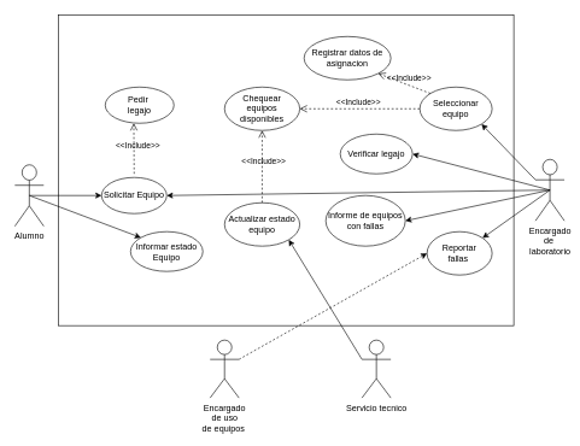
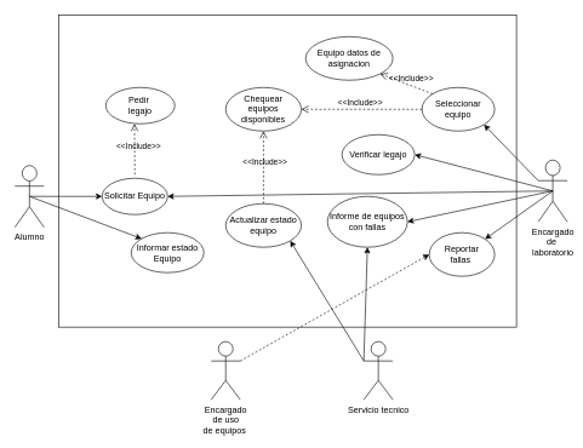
- <mxCell id="16" value="Registrar datos de asignacion" style="ellipse;whiteSpace=wrap;html=1;" vertex="1" parent="1"><mxGeometry x="420" y="50" width="120" height="60" as="geometry" /></mxCell>
+ <mxCell id="16" value="Equipo datos de asignacion" style="ellipse;whiteSpace=wrap;html=1;" vertex="1" parent="1"><mxGeometry x="420" y="50" width="120" height="60" as="geometry" /></mxCell>
+ <mxCell id="21" style="edgeStyle=none;rounded=0;orthogonalLoop=1;jettySize=auto;html=1;exitX=0;exitY=0.333;exitDx=0;exitDy=0;exitPerimeter=0;entryX=0.5;entryY=1;entryDx=0;entryDy=0;" edge="1" parent="1" source="23" target="26"><mxGeometry relative="1" as="geometry" /></mxCell>
